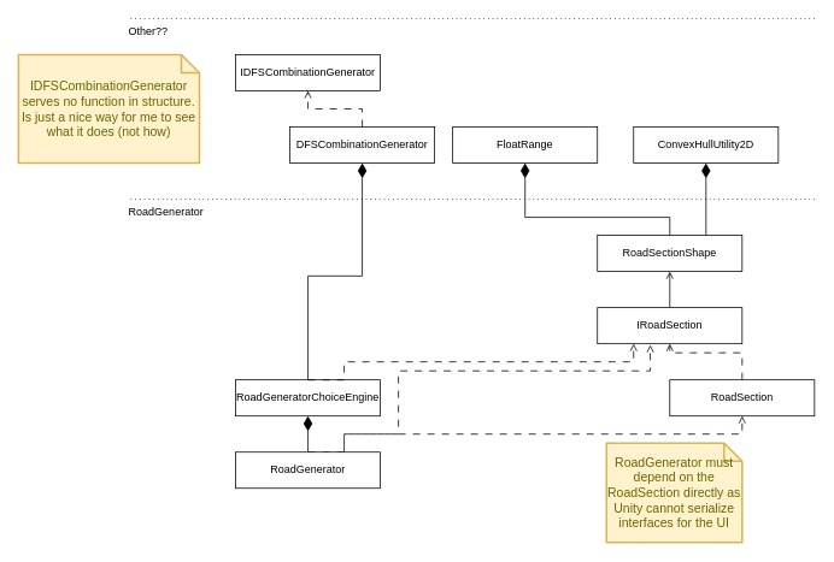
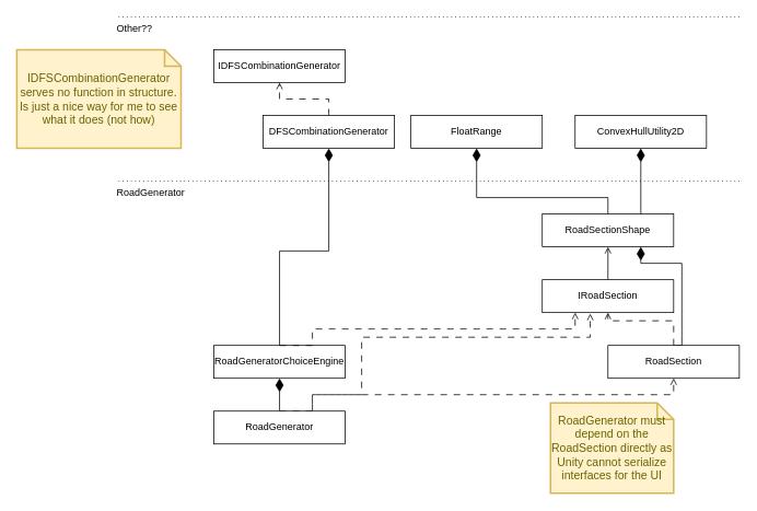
+ <mxCell id="10" style="edgeStyle=orthogonalEdgeStyle;rounded=0;orthogonalLoop=1;jettySize=auto;html=1;exitX=0.5;exitY=0;exitDx=0;exitDy=0;entryX=0.75;entryY=1;entryDx=0;entryDy=0;endArrow=diamondThin;endFill=1;endSize=14;" parent="1" source="11" target="20" edge="1"><mxGeometry relative="1" as="geometry"><Array as="points"><mxPoint x="830" y="420" /><mxPoint x="830" y="320" /><mxPoint x="780" y="320" /></Array></mxGeometry></mxCell>
